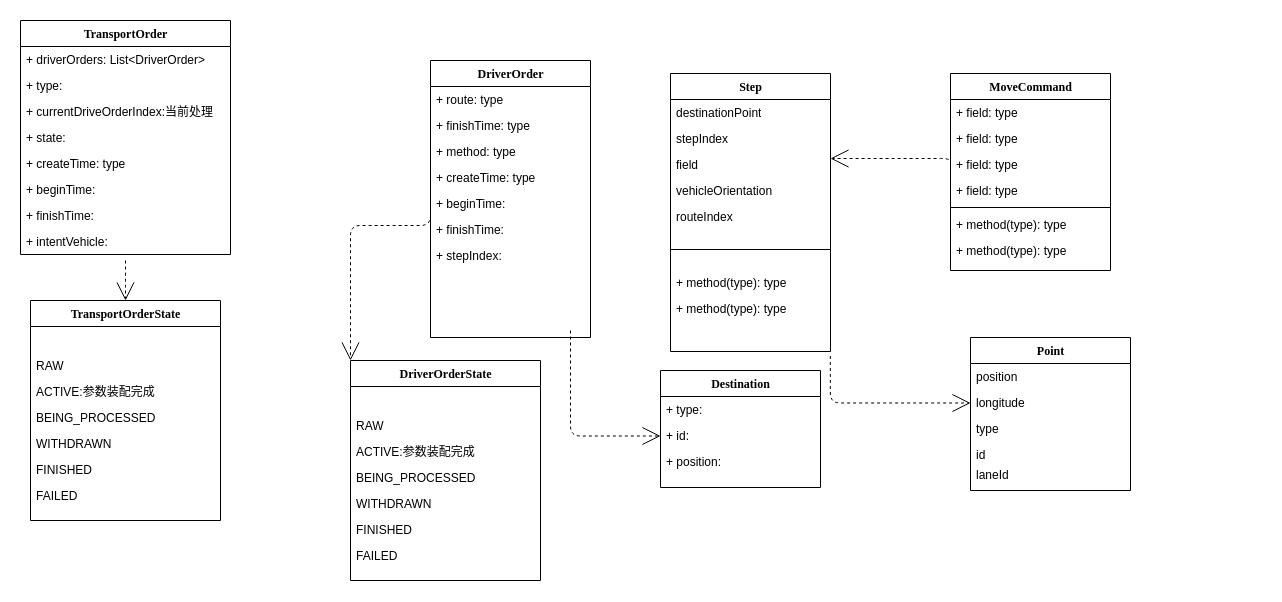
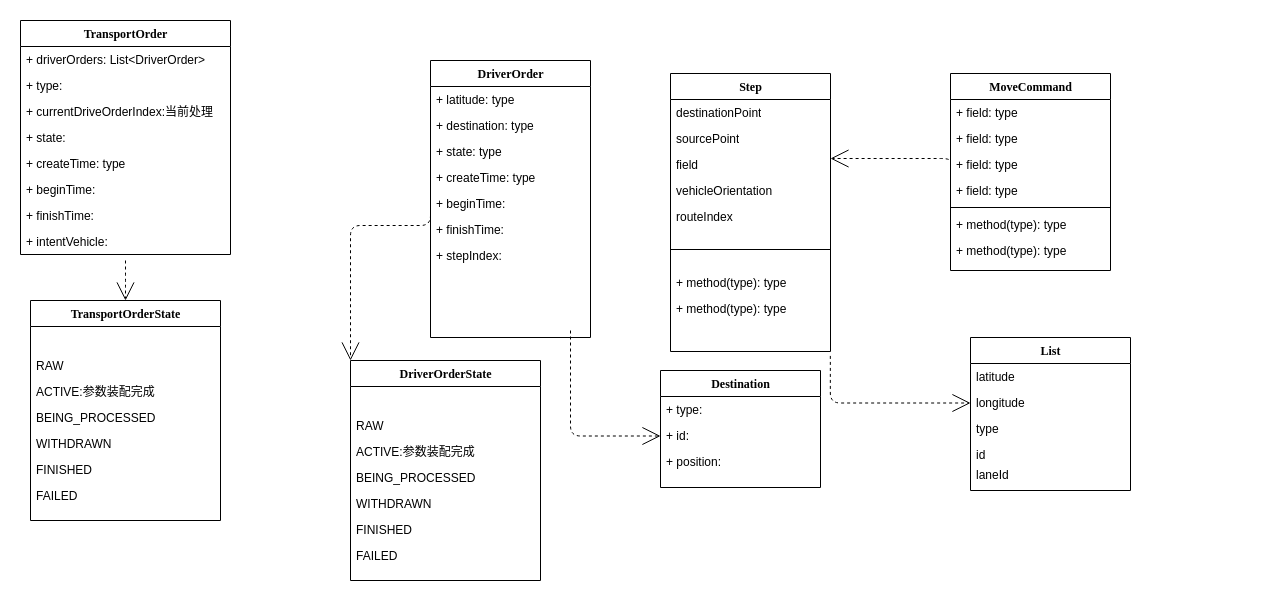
- <mxCell id="12" value="+&amp;nbsp;route&lt;span style=&quot;background-color: initial;&quot;&gt;: type&lt;/span&gt;" style="text;html=1;strokeColor=none;fillColor=none;align=left;verticalAlign=top;spacingLeft=4;spacingRight=4;whiteSpace=wrap;overflow=hidden;rotatable=0;points=[[0,0.5],[1,0.5]];portConstraint=eastwest;" parent="11" vertex="1"><mxGeometry y="26" width="160" height="26" as="geometry" /></mxCell>
+ <mxCell id="12" value="+&amp;nbsp;latitude&lt;span style=&quot;background-color: initial;&quot;&gt;: type&lt;/span&gt;" style="text;html=1;strokeColor=none;fillColor=none;align=left;verticalAlign=top;spacingLeft=4;spacingRight=4;whiteSpace=wrap;overflow=hidden;rotatable=0;points=[[0,0.5],[1,0.5]];portConstraint=eastwest;" parent="11" vertex="1"><mxGeometry y="26" width="160" height="26" as="geometry" /></mxCell>
- <mxCell id="13" value="+&amp;nbsp;finishTime&lt;span style=&quot;background-color: initial;&quot;&gt;: type&lt;/span&gt;" style="text;html=1;strokeColor=none;fillColor=none;align=left;verticalAlign=top;spacingLeft=4;spacingRight=4;whiteSpace=wrap;overflow=hidden;rotatable=0;points=[[0,0.5],[1,0.5]];portConstraint=eastwest;" parent="11" vertex="1"><mxGeometry y="52" width="160" height="26" as="geometry" /></mxCell>
+ <mxCell id="13" value="+&amp;nbsp;destination&lt;span style=&quot;background-color: initial;&quot;&gt;: type&lt;/span&gt;" style="text;html=1;strokeColor=none;fillColor=none;align=left;verticalAlign=top;spacingLeft=4;spacingRight=4;whiteSpace=wrap;overflow=hidden;rotatable=0;points=[[0,0.5],[1,0.5]];portConstraint=eastwest;" parent="11" vertex="1"><mxGeometry y="52" width="160" height="26" as="geometry" /></mxCell>
- <mxCell id="22" value="stepIndex" style="text;html=1;strokeColor=none;fillColor=none;align=left;verticalAlign=top;spacingLeft=4;spacingRight=4;whiteSpace=wrap;overflow=hidden;rotatable=0;points=[[0,0.5],[1,0.5]];portConstraint=eastwest;" parent="20" vertex="1"><mxGeometry y="52" width="160" height="26" as="geometry" /></mxCell>
+ <mxCell id="22" value="sourcePoint" style="text;html=1;strokeColor=none;fillColor=none;align=left;verticalAlign=top;spacingLeft=4;spacingRight=4;whiteSpace=wrap;overflow=hidden;rotatable=0;points=[[0,0.5],[1,0.5]];portConstraint=eastwest;" parent="20" vertex="1"><mxGeometry y="52" width="160" height="26" as="geometry" /></mxCell>
- <mxCell id="14" value="+ method: type" style="text;html=1;strokeColor=none;fillColor=none;align=left;verticalAlign=top;spacingLeft=4;spacingRight=4;whiteSpace=wrap;overflow=hidden;rotatable=0;points=[[0,0.5],[1,0.5]];portConstraint=eastwest;" parent="11" vertex="1"><mxGeometry y="78" width="160" height="26" as="geometry" /></mxCell>
+ <mxCell id="14" value="+ state: type" style="text;html=1;strokeColor=none;fillColor=none;align=left;verticalAlign=top;spacingLeft=4;spacingRight=4;whiteSpace=wrap;overflow=hidden;rotatable=0;points=[[0,0.5],[1,0.5]];portConstraint=eastwest;" parent="11" vertex="1"><mxGeometry y="78" width="160" height="26" as="geometry" /></mxCell>
- <mxCell id="60" value="Point" style="swimlane;html=1;fontStyle=1;align=center;verticalAlign=top;childLayout=stackLayout;horizontal=1;startSize=26;horizontalStack=0;resizeParent=1;resizeLast=0;collapsible=1;marginBottom=0;swimlaneFillColor=#ffffff;rounded=0;shadow=0;comic=0;labelBackgroundColor=none;strokeWidth=1;fillColor=none;fontFamily=Verdana;fontSize=12" vertex="1" parent="1"><mxGeometry x="970" y="337" width="160" height="153" as="geometry" /></mxCell>
+ <mxCell id="60" value="List" style="swimlane;html=1;fontStyle=1;align=center;verticalAlign=top;childLayout=stackLayout;horizontal=1;startSize=26;horizontalStack=0;resizeParent=1;resizeLast=0;collapsible=1;marginBottom=0;swimlaneFillColor=#ffffff;rounded=0;shadow=0;comic=0;labelBackgroundColor=none;strokeWidth=1;fillColor=none;fontFamily=Verdana;fontSize=12" vertex="1" parent="1"><mxGeometry x="970" y="337" width="160" height="153" as="geometry" /></mxCell>
- <mxCell id="61" value="position" style="text;html=1;strokeColor=none;fillColor=none;align=left;verticalAlign=top;spacingLeft=4;spacingRight=4;whiteSpace=wrap;overflow=hidden;rotatable=0;points=[[0,0.5],[1,0.5]];portConstraint=eastwest;" vertex="1" parent="60"><mxGeometry y="26" width="160" height="26" as="geometry" /></mxCell>
+ <mxCell id="61" value="latitude" style="text;html=1;strokeColor=none;fillColor=none;align=left;verticalAlign=top;spacingLeft=4;spacingRight=4;whiteSpace=wrap;overflow=hidden;rotatable=0;points=[[0,0.5],[1,0.5]];portConstraint=eastwest;" vertex="1" parent="60"><mxGeometry y="26" width="160" height="26" as="geometry" /></mxCell>
